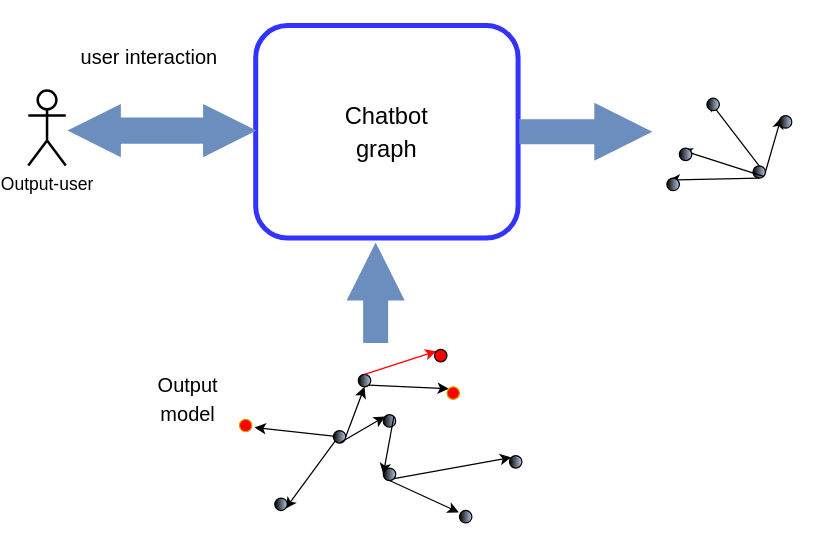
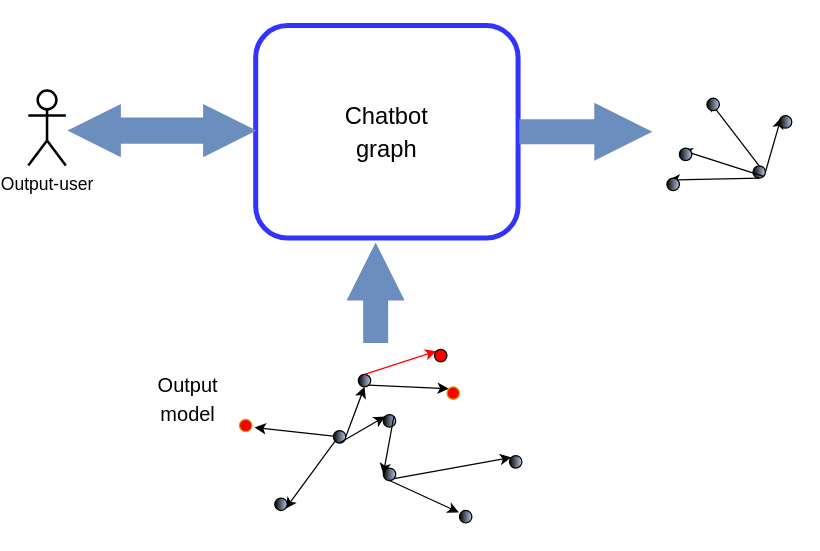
- <mxCell id="36" value="&lt;font style=&quot;font-size: 16px;&quot;&gt;user interaction&lt;/font&gt;" style="text;html=1;strokeColor=none;fillColor=none;align=center;verticalAlign=middle;whiteSpace=wrap;rounded=0;strokeWidth=2;fontSize=19;" vertex="1" parent="1"><mxGeometry x="52" y="30" width="130" height="30" as="geometry" /></mxCell>
